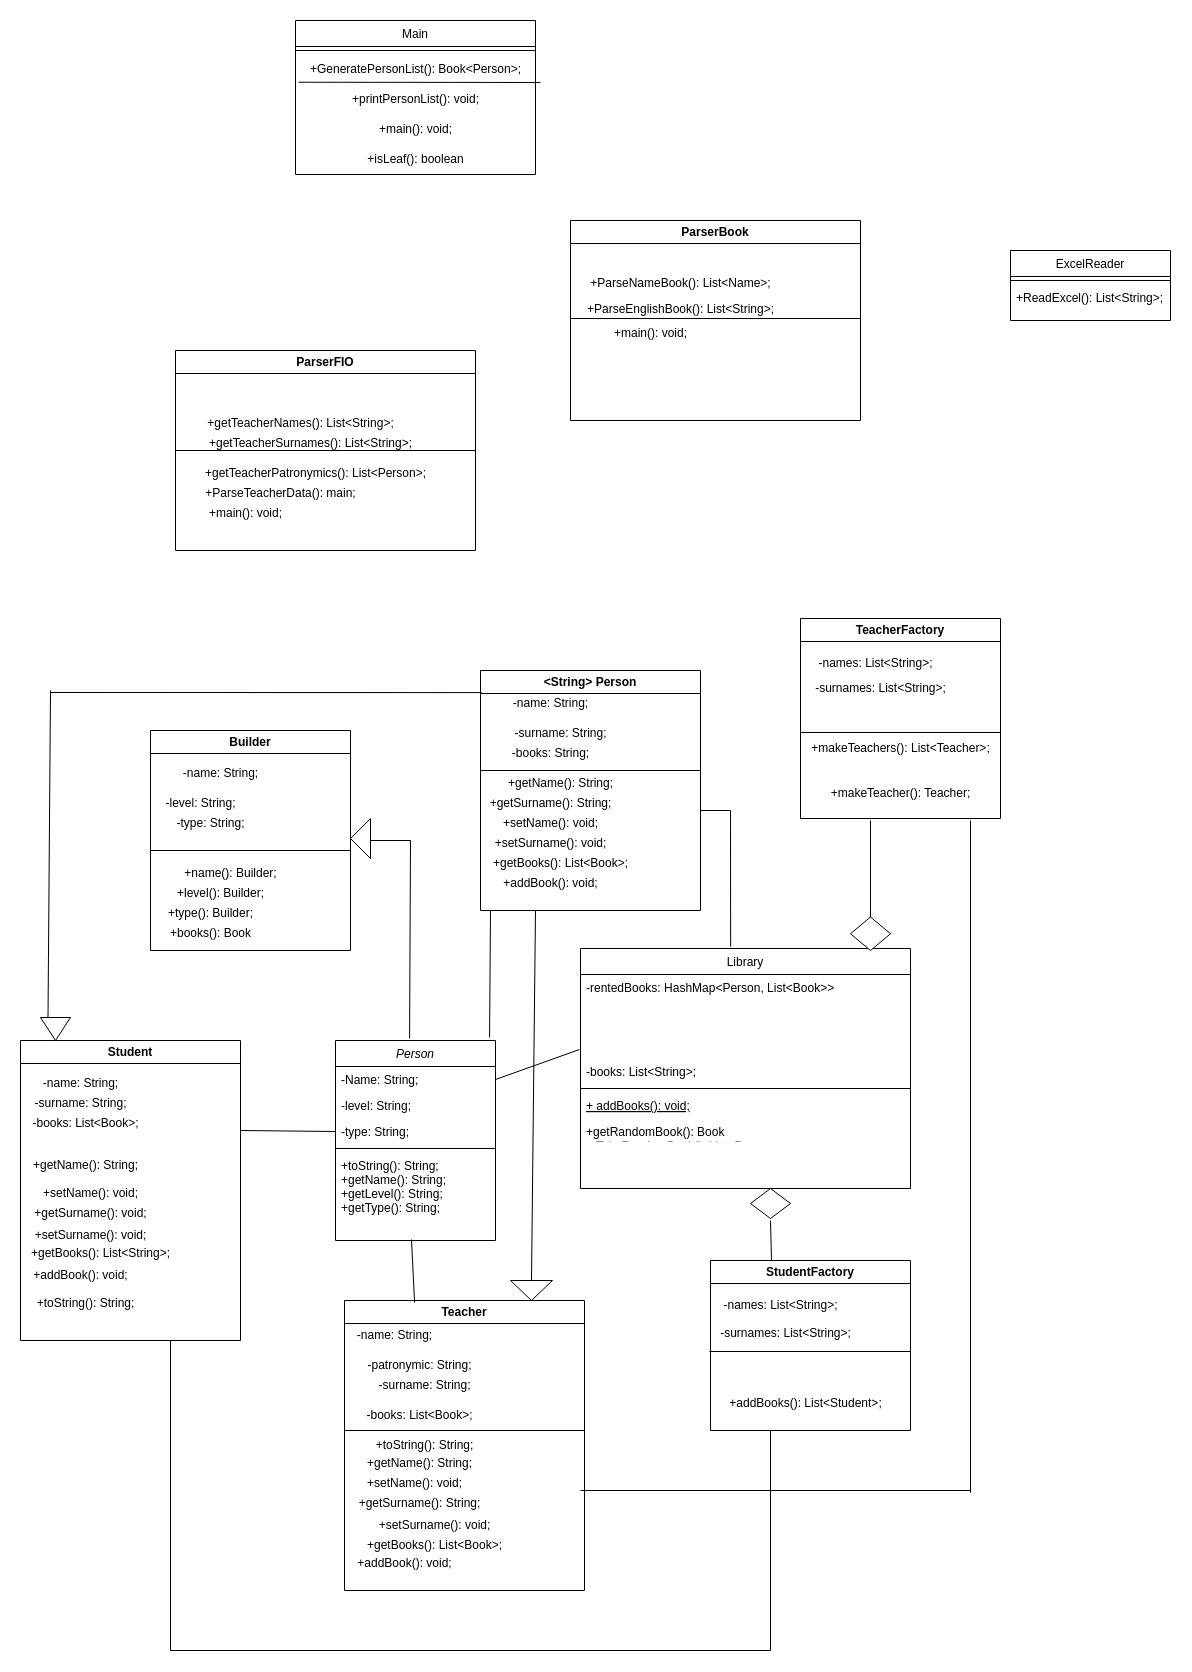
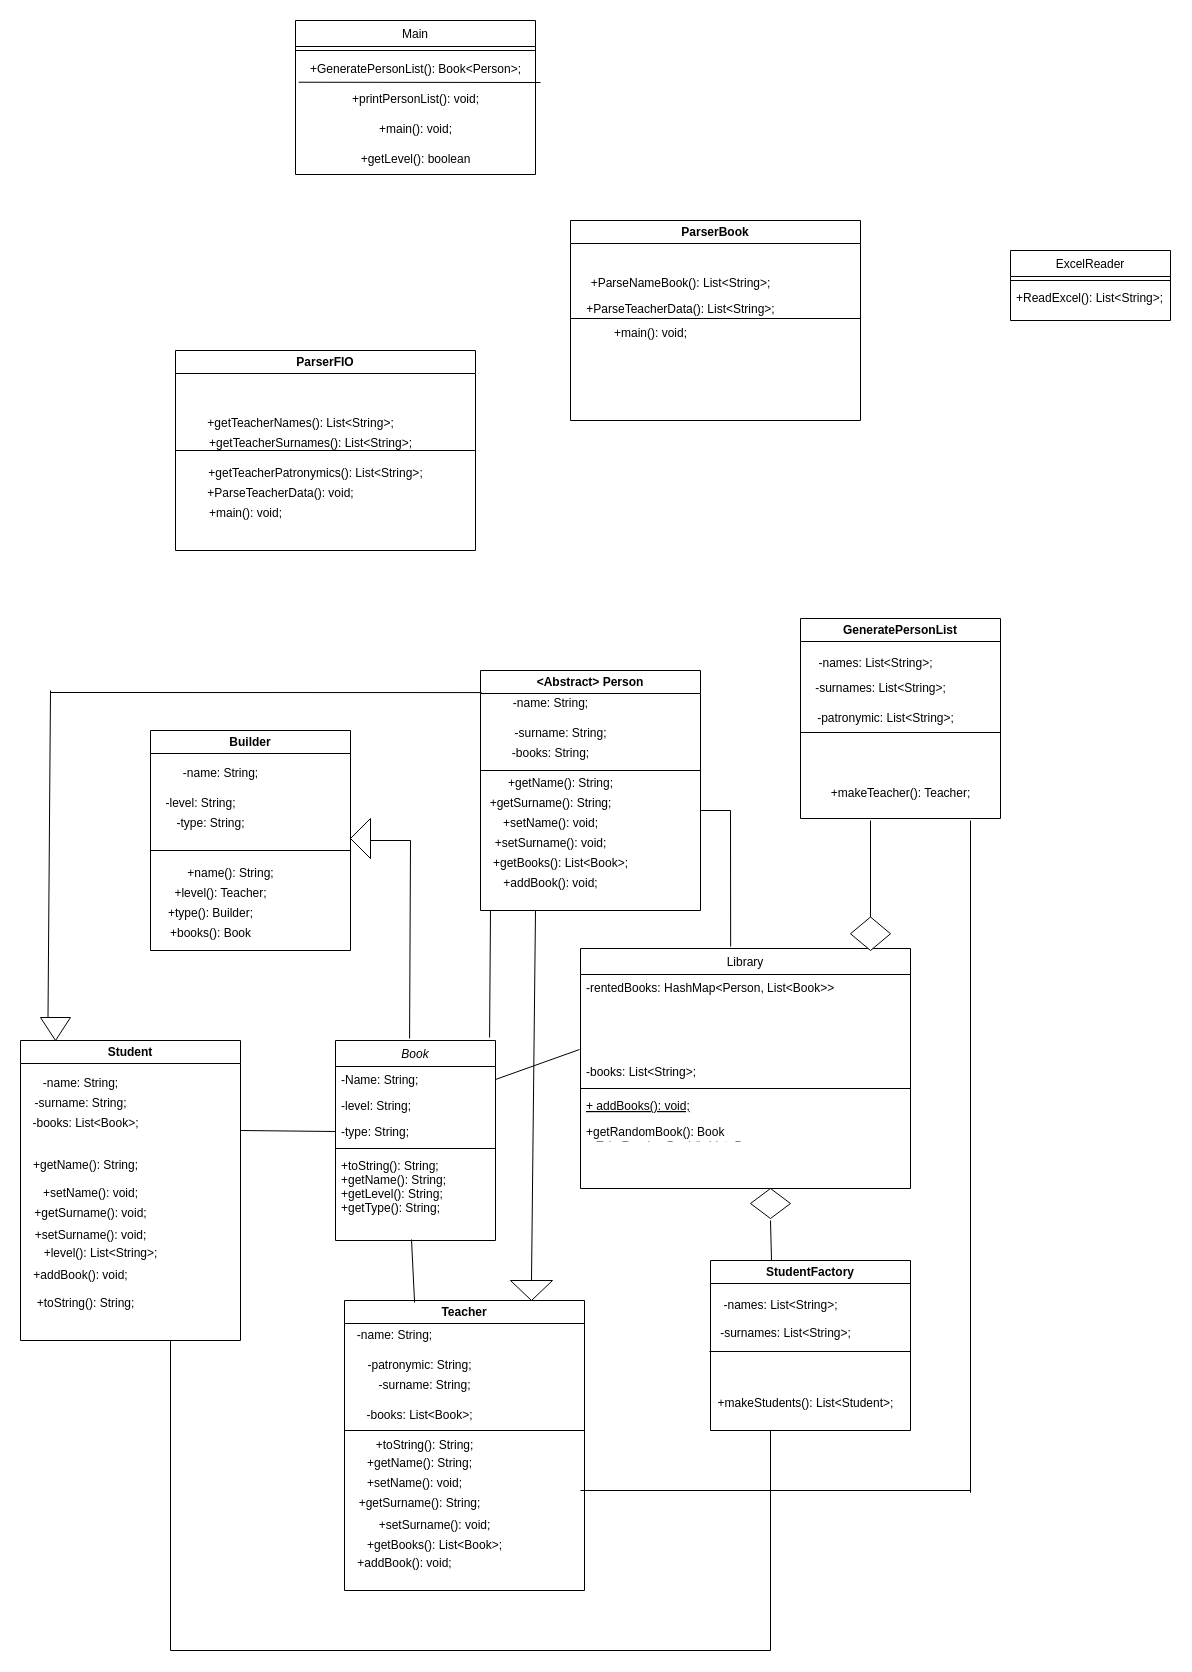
- <mxCell id="13" value="+isLeaf(): boolean" style="text;html=1;align=center;verticalAlign=middle;resizable=0;points=[];autosize=1;strokeColor=none;fillColor=none;" parent="8" vertex="1"><mxGeometry y="124" width="240" height="30" as="geometry" /></mxCell>
+ <mxCell id="13" value="+getLevel(): boolean" style="text;html=1;align=center;verticalAlign=middle;resizable=0;points=[];autosize=1;strokeColor=none;fillColor=none;" parent="8" vertex="1"><mxGeometry y="124" width="240" height="30" as="geometry" /></mxCell>
- <mxCell id="19" value="+ParseNameBook(): List&amp;lt;Name&amp;gt;;" style="text;html=1;align=center;verticalAlign=middle;resizable=0;points=[];autosize=1;strokeColor=none;fillColor=none;" parent="18" vertex="1"><mxGeometry x="10" y="48" width="200" height="30" as="geometry" /></mxCell>
+ <mxCell id="19" value="+ParseNameBook(): List&amp;lt;String&amp;gt;;" style="text;html=1;align=center;verticalAlign=middle;resizable=0;points=[];autosize=1;strokeColor=none;fillColor=none;" parent="18" vertex="1"><mxGeometry x="10" y="48" width="200" height="30" as="geometry" /></mxCell>
- <mxCell id="20" value="+ParseEnglishBook(): List&amp;lt;String&amp;gt;;" style="text;html=1;align=center;verticalAlign=middle;resizable=0;points=[];autosize=1;strokeColor=none;fillColor=none;" parent="18" vertex="1"><mxGeometry x="5" y="74" width="210" height="30" as="geometry" /></mxCell>
+ <mxCell id="20" value="+ParseTeacherData(): List&amp;lt;String&amp;gt;;" style="text;html=1;align=center;verticalAlign=middle;resizable=0;points=[];autosize=1;strokeColor=none;fillColor=none;" parent="18" vertex="1"><mxGeometry x="5" y="74" width="210" height="30" as="geometry" /></mxCell>
- <mxCell id="26" value="+getTeacherPatronymics(): List&amp;lt;Person&amp;gt;;" style="text;html=1;align=center;verticalAlign=middle;resizable=0;points=[];autosize=1;strokeColor=none;fillColor=none;" vertex="1" parent="23"><mxGeometry x="20" y="108" width="240" height="30" as="geometry" /></mxCell>
+ <mxCell id="26" value="+getTeacherPatronymics(): List&amp;lt;String&amp;gt;;" style="text;html=1;align=center;verticalAlign=middle;resizable=0;points=[];autosize=1;strokeColor=none;fillColor=none;" vertex="1" parent="23"><mxGeometry x="20" y="108" width="240" height="30" as="geometry" /></mxCell>
- <mxCell id="27" value="+ParseTeacherData(): main;" style="text;html=1;align=center;verticalAlign=middle;resizable=0;points=[];autosize=1;strokeColor=none;fillColor=none;" vertex="1" parent="23"><mxGeometry x="20" y="128" width="170" height="30" as="geometry" /></mxCell>
+ <mxCell id="27" value="+ParseTeacherData(): void;" style="text;html=1;align=center;verticalAlign=middle;resizable=0;points=[];autosize=1;strokeColor=none;fillColor=none;" vertex="1" parent="23"><mxGeometry x="20" y="128" width="170" height="30" as="geometry" /></mxCell>
- <mxCell id="59" value="TeacherFactory" style="swimlane;whiteSpace=wrap;html=1;" vertex="1" parent="1"><mxGeometry x="800" y="618" width="200" height="200" as="geometry" /></mxCell>
+ <mxCell id="59" value="GeneratePersonList" style="swimlane;whiteSpace=wrap;html=1;" vertex="1" parent="1"><mxGeometry x="800" y="618" width="200" height="200" as="geometry" /></mxCell>
- <mxCell id="66" value="&amp;lt;String&amp;gt; Person" style="swimlane;whiteSpace=wrap;html=1;" vertex="1" parent="1"><mxGeometry x="480" y="670" width="220" height="240" as="geometry" /></mxCell>
+ <mxCell id="66" value="&amp;lt;Abstract&amp;gt; Person" style="swimlane;whiteSpace=wrap;html=1;" vertex="1" parent="1"><mxGeometry x="480" y="670" width="220" height="240" as="geometry" /></mxCell>
+ <mxCell id="61" value="-patronymic: List&amp;lt;String&amp;gt;;" style="text;html=1;align=center;verticalAlign=middle;resizable=0;points=[];autosize=1;strokeColor=none;fillColor=none;" vertex="1" parent="59"><mxGeometry x="5" y="85" width="160" height="30" as="geometry" /></mxCell>
- <mxCell id="62" value="+makeTeachers(): List&amp;lt;Teacher&amp;gt;;" style="text;html=1;align=center;verticalAlign=middle;resizable=0;points=[];autosize=1;strokeColor=none;fillColor=none;" vertex="1" parent="59"><mxGeometry y="115" width="200" height="30" as="geometry" /></mxCell>
- <mxCell id="82" value="+name(): Builder;" style="text;html=1;align=center;verticalAlign=middle;resizable=0;points=[];autosize=1;strokeColor=none;fillColor=none;" vertex="1" parent="1"><mxGeometry x="170" y="858" width="120" height="30" as="geometry" /></mxCell>
+ <mxCell id="82" value="+name(): String;" style="text;html=1;align=center;verticalAlign=middle;resizable=0;points=[];autosize=1;strokeColor=none;fillColor=none;" vertex="1" parent="1"><mxGeometry x="170" y="858" width="120" height="30" as="geometry" /></mxCell>
- <mxCell id="83" value="+level(): Builder;" style="text;html=1;align=center;verticalAlign=middle;resizable=0;points=[];autosize=1;strokeColor=none;fillColor=none;" vertex="1" parent="1"><mxGeometry x="165" y="878" width="110" height="30" as="geometry" /></mxCell>
+ <mxCell id="83" value="+level(): Teacher;" style="text;html=1;align=center;verticalAlign=middle;resizable=0;points=[];autosize=1;strokeColor=none;fillColor=none;" vertex="1" parent="1"><mxGeometry x="165" y="878" width="110" height="30" as="geometry" /></mxCell>
- <mxCell id="87" value="Person" style="swimlane;fontStyle=2;align=center;verticalAlign=top;childLayout=stackLayout;horizontal=1;startSize=26;horizontalStack=0;resizeParent=1;resizeLast=0;collapsible=1;marginBottom=0;rounded=0;shadow=0;strokeWidth=1;" parent="1" vertex="1"><mxGeometry x="335" y="1040" width="160" height="200" as="geometry"><mxRectangle x="230" y="140" width="160" height="26" as="alternateBounds" /></mxGeometry></mxCell>
+ <mxCell id="87" value="Book" style="swimlane;fontStyle=2;align=center;verticalAlign=top;childLayout=stackLayout;horizontal=1;startSize=26;horizontalStack=0;resizeParent=1;resizeLast=0;collapsible=1;marginBottom=0;rounded=0;shadow=0;strokeWidth=1;" parent="1" vertex="1"><mxGeometry x="335" y="1040" width="160" height="200" as="geometry"><mxRectangle x="230" y="140" width="160" height="26" as="alternateBounds" /></mxGeometry></mxCell>
- <mxCell id="38" value="+getBooks(): List&amp;lt;String&amp;gt;;" style="text;html=1;align=center;verticalAlign=middle;resizable=0;points=[];autosize=1;strokeColor=none;fillColor=none;" vertex="1" parent="30"><mxGeometry y="198" width="160" height="30" as="geometry" /></mxCell>
+ <mxCell id="38" value="+level(): List&amp;lt;String&amp;gt;;" style="text;html=1;align=center;verticalAlign=middle;resizable=0;points=[];autosize=1;strokeColor=none;fillColor=none;" vertex="1" parent="30"><mxGeometry y="198" width="160" height="30" as="geometry" /></mxCell>
- <mxCell id="44" value="+addBooks(): List&amp;lt;Student&amp;gt;;" style="text;html=1;align=center;verticalAlign=middle;resizable=0;points=[];autosize=1;strokeColor=none;fillColor=none;" vertex="1" parent="41"><mxGeometry x="-5" y="128" width="200" height="30" as="geometry" /></mxCell>
+ <mxCell id="44" value="+makeStudents(): List&amp;lt;Student&amp;gt;;" style="text;html=1;align=center;verticalAlign=middle;resizable=0;points=[];autosize=1;strokeColor=none;fillColor=none;" vertex="1" parent="41"><mxGeometry x="-5" y="128" width="200" height="30" as="geometry" /></mxCell>
